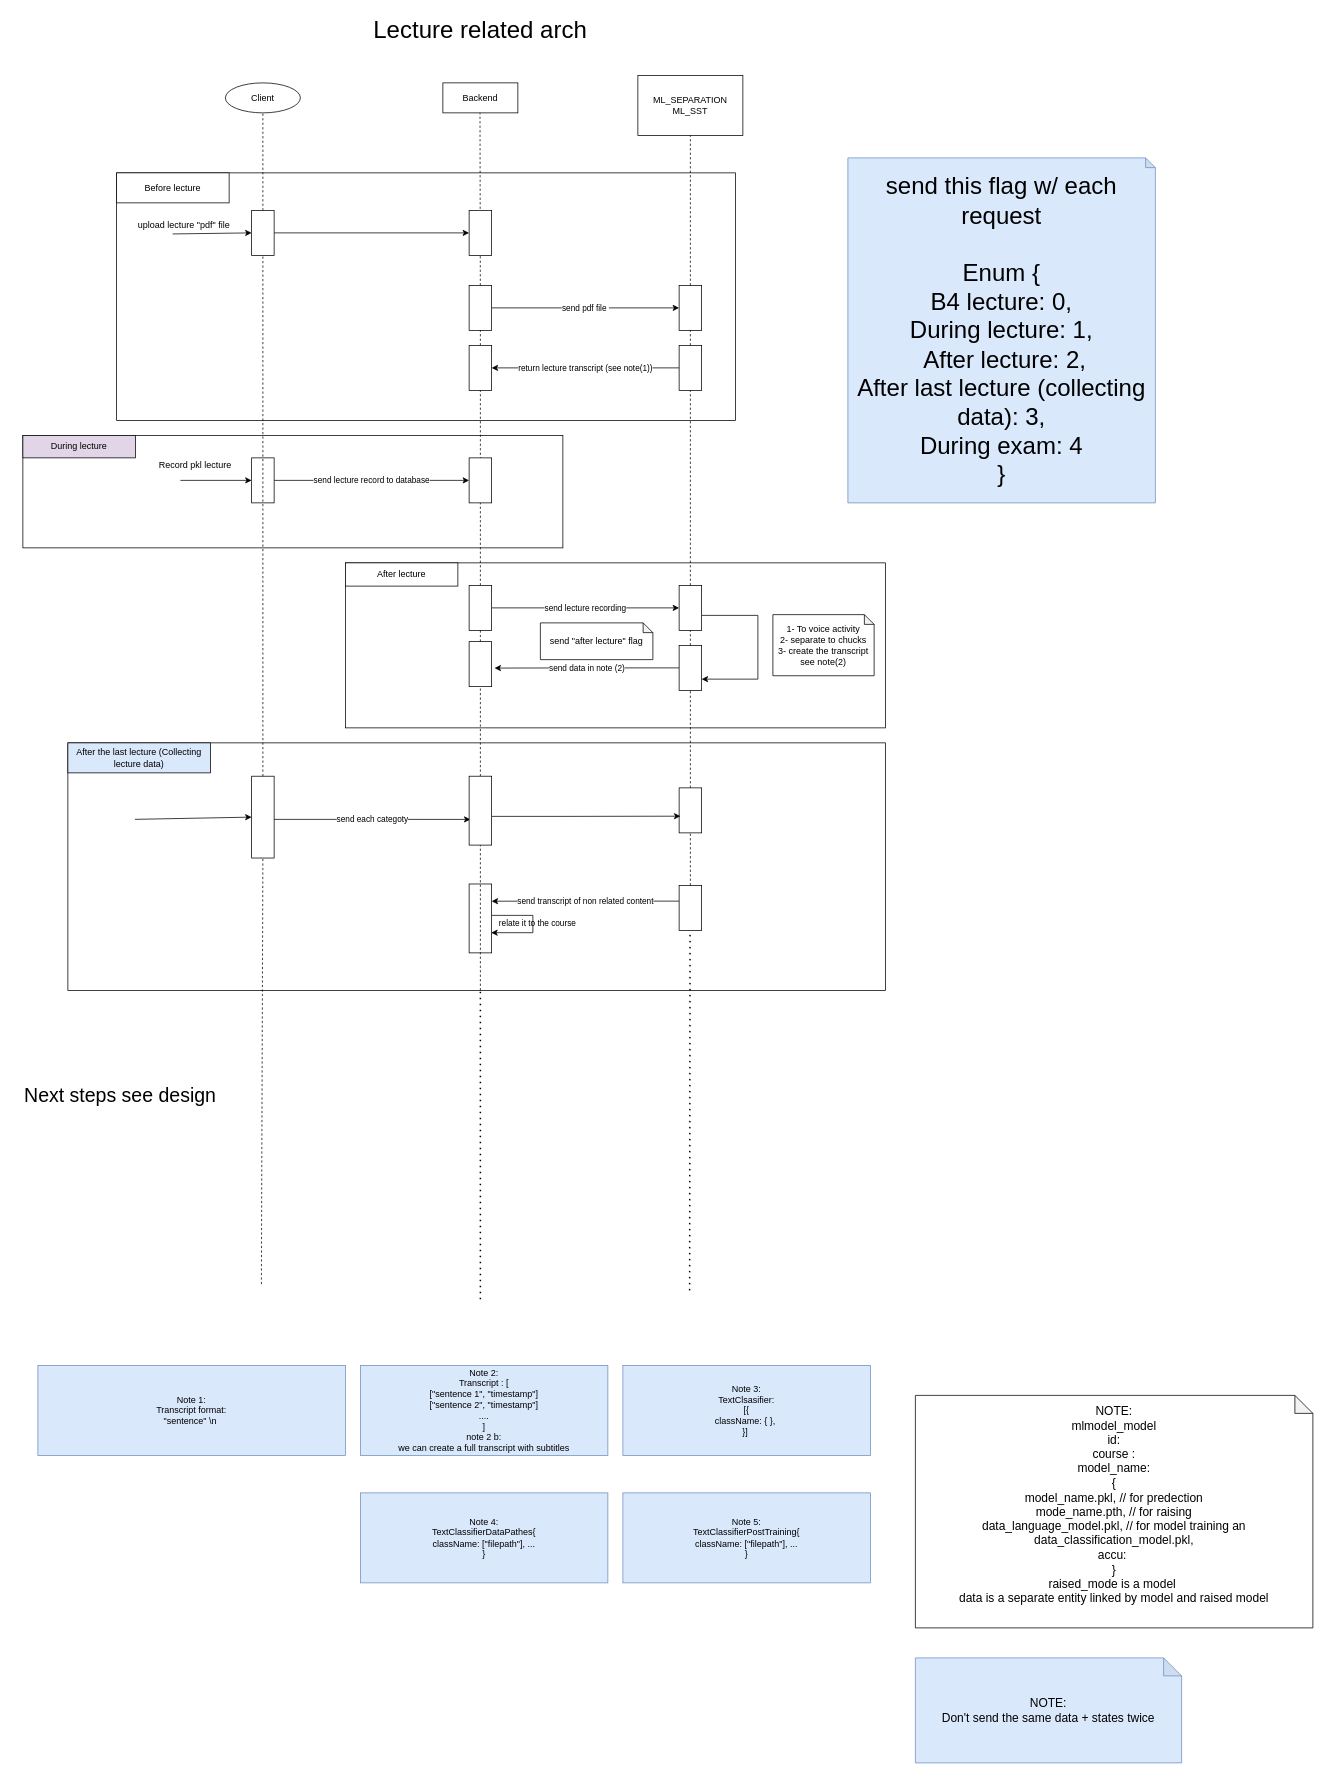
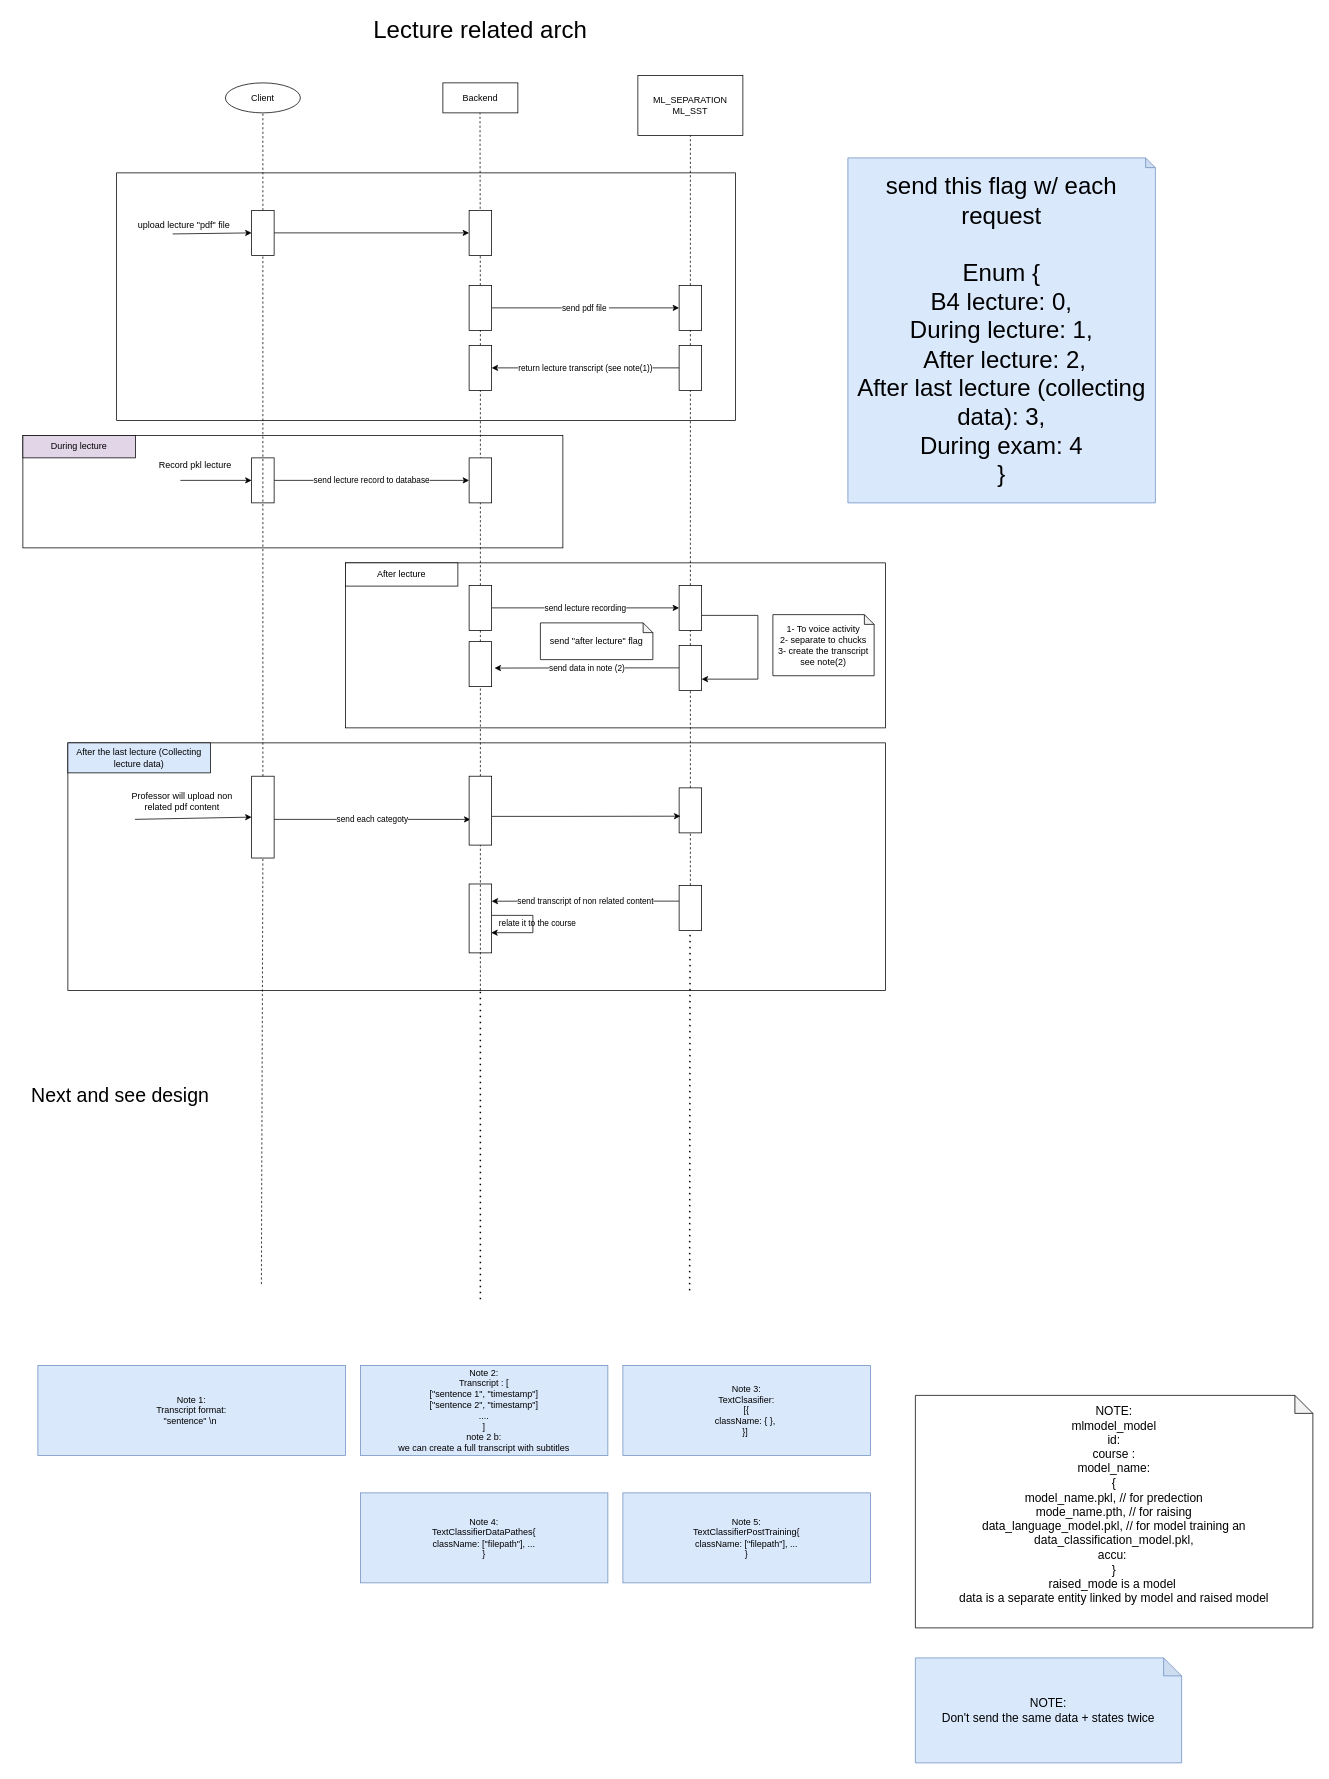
- <mxCell id="34" value="Before lecture" style="rounded=0;whiteSpace=wrap;html=1;" parent="1" vertex="1"><mxGeometry x="155" y="230" width="150" height="40" as="geometry" /></mxCell>
+ <mxCell id="5" value="Professor will upload non related pdf content" style="text;html=1;strokeColor=none;fillColor=none;align=center;verticalAlign=middle;whiteSpace=wrap;rounded=0;" parent="2" vertex="1"><mxGeometry x="70" y="60.005" width="165" height="36.364" as="geometry" /></mxCell>
- <mxCell id="77" value="&lt;font style=&quot;font-size: 26px&quot;&gt;Next steps see design&lt;/font&gt;" style="text;html=1;strokeColor=none;fillColor=none;align=center;verticalAlign=middle;whiteSpace=wrap;rounded=0;" parent="1" vertex="1"><mxGeometry x="20" y="1430" width="280" height="60" as="geometry" /></mxCell>
+ <mxCell id="77" value="&lt;font style=&quot;font-size: 26px&quot;&gt;Next and see design&lt;/font&gt;" style="text;html=1;strokeColor=none;fillColor=none;align=center;verticalAlign=middle;whiteSpace=wrap;rounded=0;" parent="1" vertex="1"><mxGeometry x="20" y="1430" width="280" height="60" as="geometry" /></mxCell>
